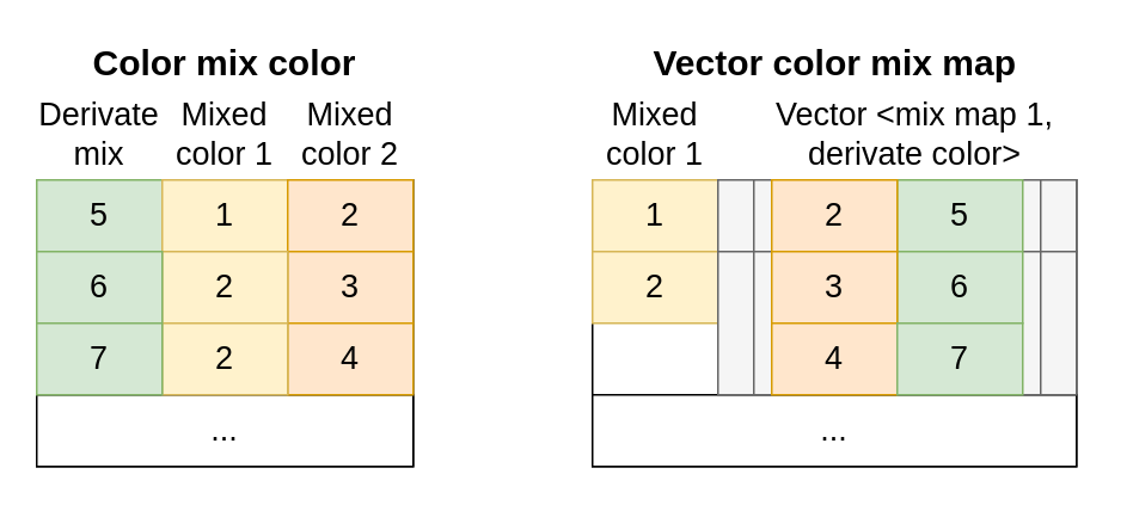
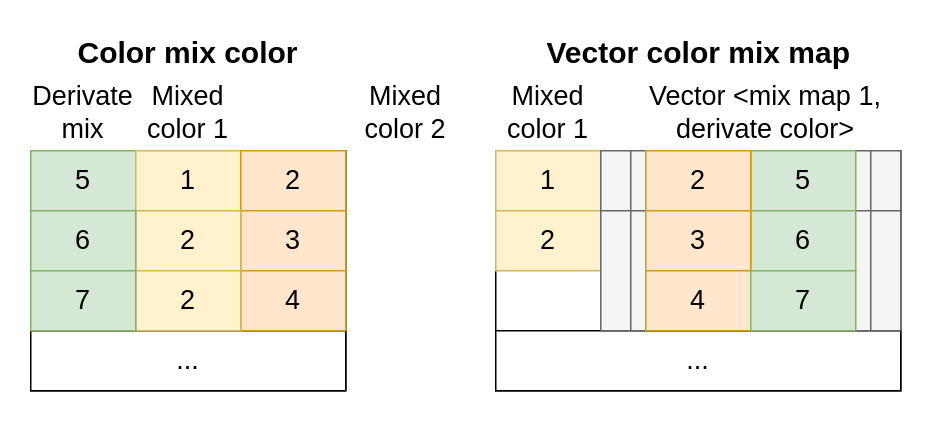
- <mxCell id="12" value="Mixed&lt;br&gt;color 2" style="text;html=1;strokeColor=none;fillColor=none;align=center;verticalAlign=middle;whiteSpace=wrap;rounded=0;fontSize=18;" parent="1" vertex="1"><mxGeometry x="165" y="60" width="60" height="30" as="geometry" /></mxCell>
+ <mxCell id="12" value="Mixed&lt;br&gt;color 2" style="text;html=1;strokeColor=none;fillColor=none;align=center;verticalAlign=middle;whiteSpace=wrap;rounded=0;fontSize=18;" parent="1" vertex="1"><mxGeometry x="240" y="60" width="60" height="30" as="geometry" /></mxCell>
